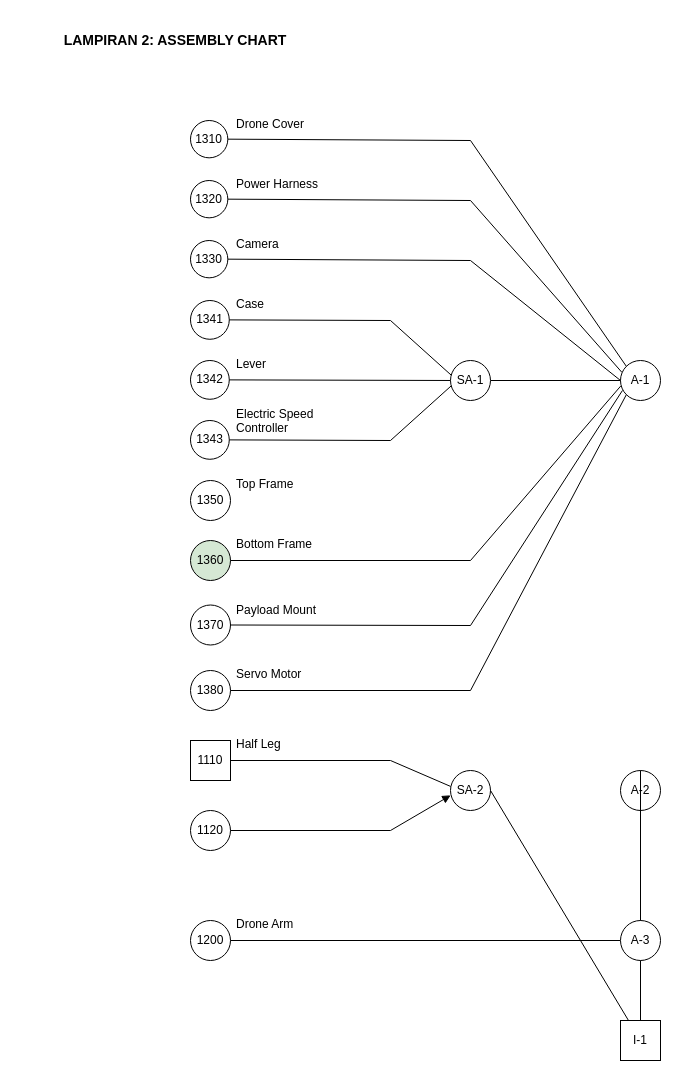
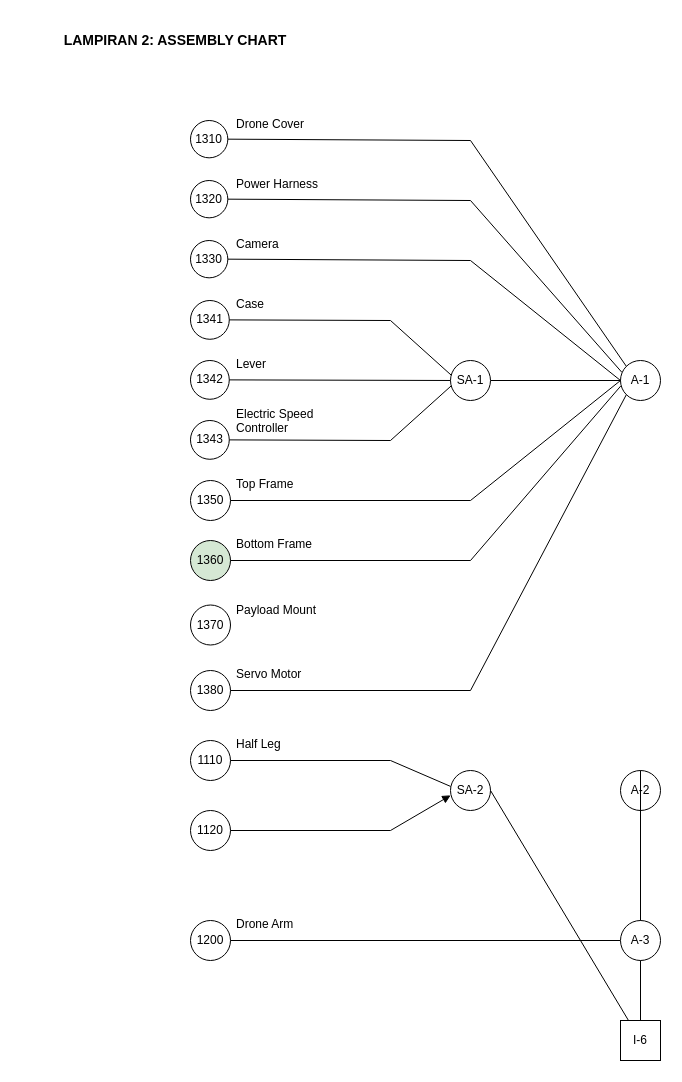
+ <mxCell id="36" value="" style="endArrow=none;html=1;exitX=1;exitY=0.5;exitDx=0;exitDy=0;entryX=0;entryY=0.5;entryDx=0;entryDy=0;rounded=0;" edge="1" parent="1" source="31" target="19"><mxGeometry x="200" y="130" width="50" height="50" as="geometry"><mxPoint x="80" y="520" as="sourcePoint" /><mxPoint x="130" y="470" as="targetPoint" /><Array as="points"><mxPoint x="470" y="500" /></Array></mxGeometry></mxCell>
- <mxCell id="38" value="" style="endArrow=none;html=1;exitX=1;exitY=0.5;exitDx=0;exitDy=0;entryX=0.049;entryY=0.749;entryDx=0;entryDy=0;rounded=0;entryPerimeter=0;" edge="1" parent="1" source="33" target="19"><mxGeometry x="200" y="130" width="50" height="50" as="geometry"><mxPoint x="340" y="540" as="sourcePoint" /><mxPoint x="390" y="490" as="targetPoint" /><Array as="points"><mxPoint x="470" y="625" /></Array></mxGeometry></mxCell>
- <mxCell id="4" value="1110" style="whiteSpace=wrap;html=1;aspect=fixed;rounded=0;" vertex="1" parent="1"><mxGeometry x="190" y="740" width="40" height="40" as="geometry" /></mxCell>
+ <mxCell id="4" value="1110" style="ellipse;whiteSpace=wrap;html=1;aspect=fixed;" vertex="1" parent="1"><mxGeometry x="190" y="740" width="40" height="40" as="geometry" /></mxCell>
- <mxCell id="57" value="I-1" style="whiteSpace=wrap;html=1;aspect=fixed;" vertex="1" parent="1"><mxGeometry x="620" y="1020" width="40" height="40" as="geometry" /></mxCell>
+ <mxCell id="57" value="I-6" style="whiteSpace=wrap;html=1;aspect=fixed;" vertex="1" parent="1"><mxGeometry x="620" y="1020" width="40" height="40" as="geometry" /></mxCell>
